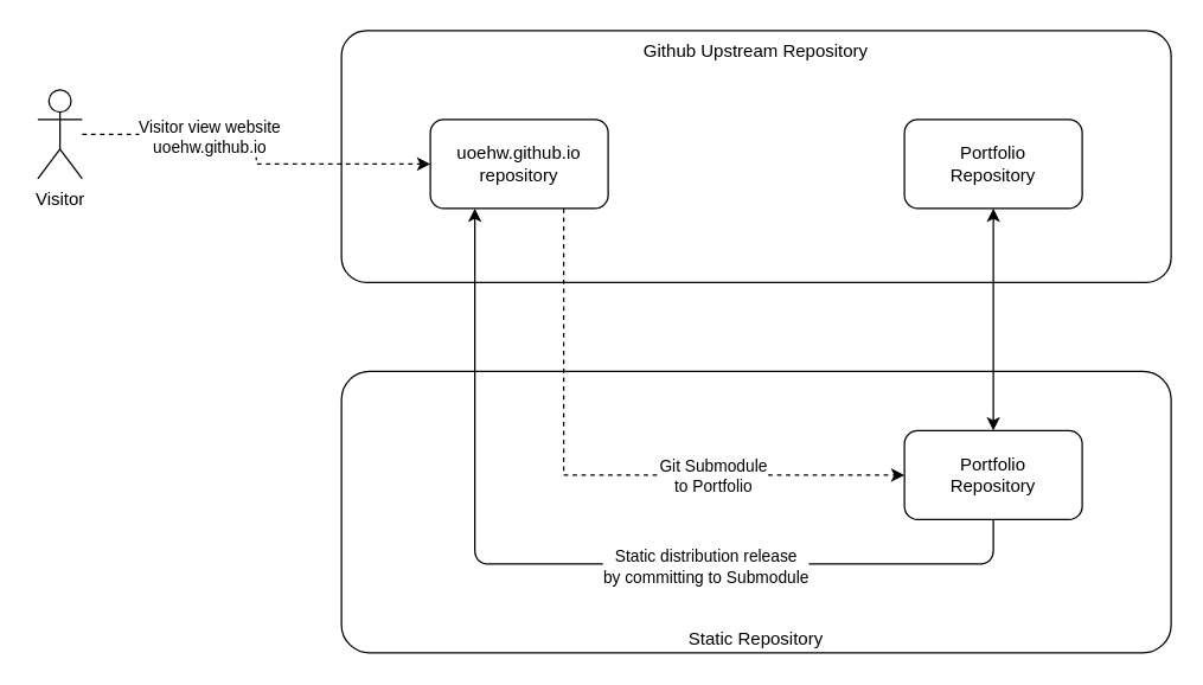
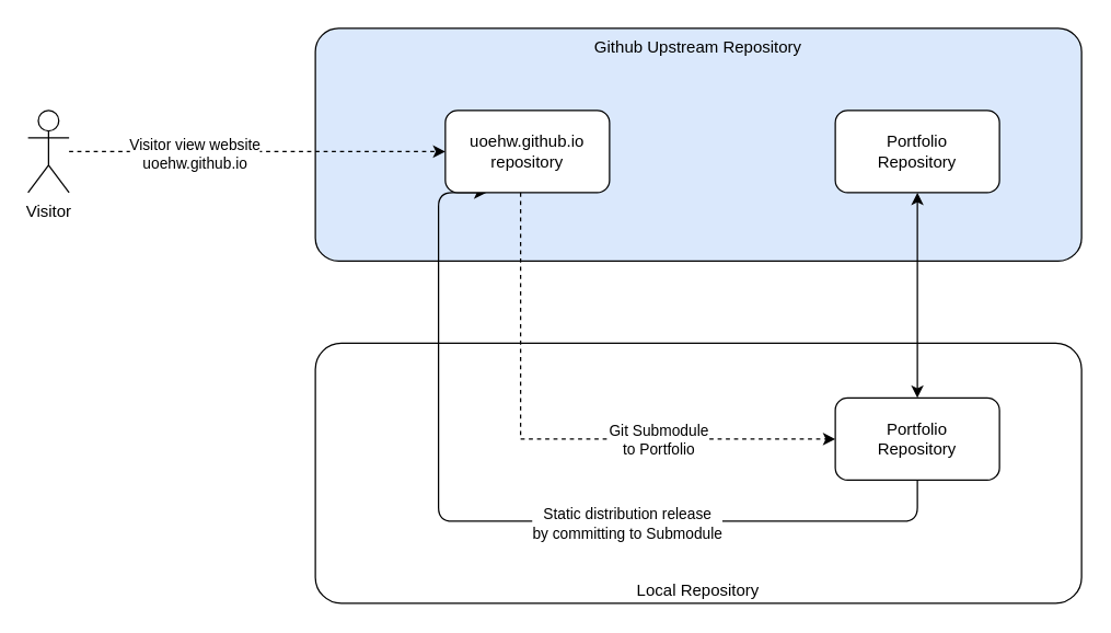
- <mxCell id="14" value="Visitor" style="shape=umlActor;verticalLabelPosition=bottom;verticalAlign=top;html=1;outlineConnect=0;" vertex="1" parent="1"><mxGeometry x="25" y="60" width="30" height="60" as="geometry" /></mxCell>
+ <mxCell id="14" value="Visitor" style="shape=umlActor;verticalLabelPosition=bottom;verticalAlign=top;html=1;outlineConnect=0;" vertex="1" parent="1"><mxGeometry x="20" y="80" width="30" height="60" as="geometry" /></mxCell>
- <mxCell id="2" value="Github Upstream Repository" style="rounded=1;whiteSpace=wrap;html=1;arcSize=10;verticalAlign=top;" vertex="1" parent="1"><mxGeometry x="230" y="20" width="560" height="170" as="geometry" /></mxCell>
+ <mxCell id="2" value="Github Upstream Repository" style="rounded=1;whiteSpace=wrap;html=1;arcSize=10;verticalAlign=top;fillColor=#dae8fc;" vertex="1" parent="1"><mxGeometry x="230" y="20" width="560" height="170" as="geometry" /></mxCell>
- <mxCell id="10" value="uoehw.github.io&lt;div&gt;repository&lt;/div&gt;" style="rounded=1;whiteSpace=wrap;html=1;" vertex="1" parent="1"><mxGeometry x="290" y="80" width="120" height="60" as="geometry" /></mxCell>
+ <mxCell id="10" value="uoehw.github.io&lt;div&gt;repository&lt;/div&gt;" style="rounded=1;whiteSpace=wrap;html=1;" vertex="1" parent="1"><mxGeometry x="325" y="80" width="120" height="60" as="geometry" /></mxCell>
- <mxCell id="3" value="Static Repository" style="rounded=1;whiteSpace=wrap;html=1;arcSize=10;verticalAlign=bottom;" vertex="1" parent="1"><mxGeometry x="230" y="250" width="560" height="190" as="geometry" /></mxCell>
+ <mxCell id="3" value="Local Repository" style="rounded=1;whiteSpace=wrap;html=1;arcSize=10;verticalAlign=bottom;" vertex="1" parent="1"><mxGeometry x="230" y="250" width="560" height="190" as="geometry" /></mxCell>
